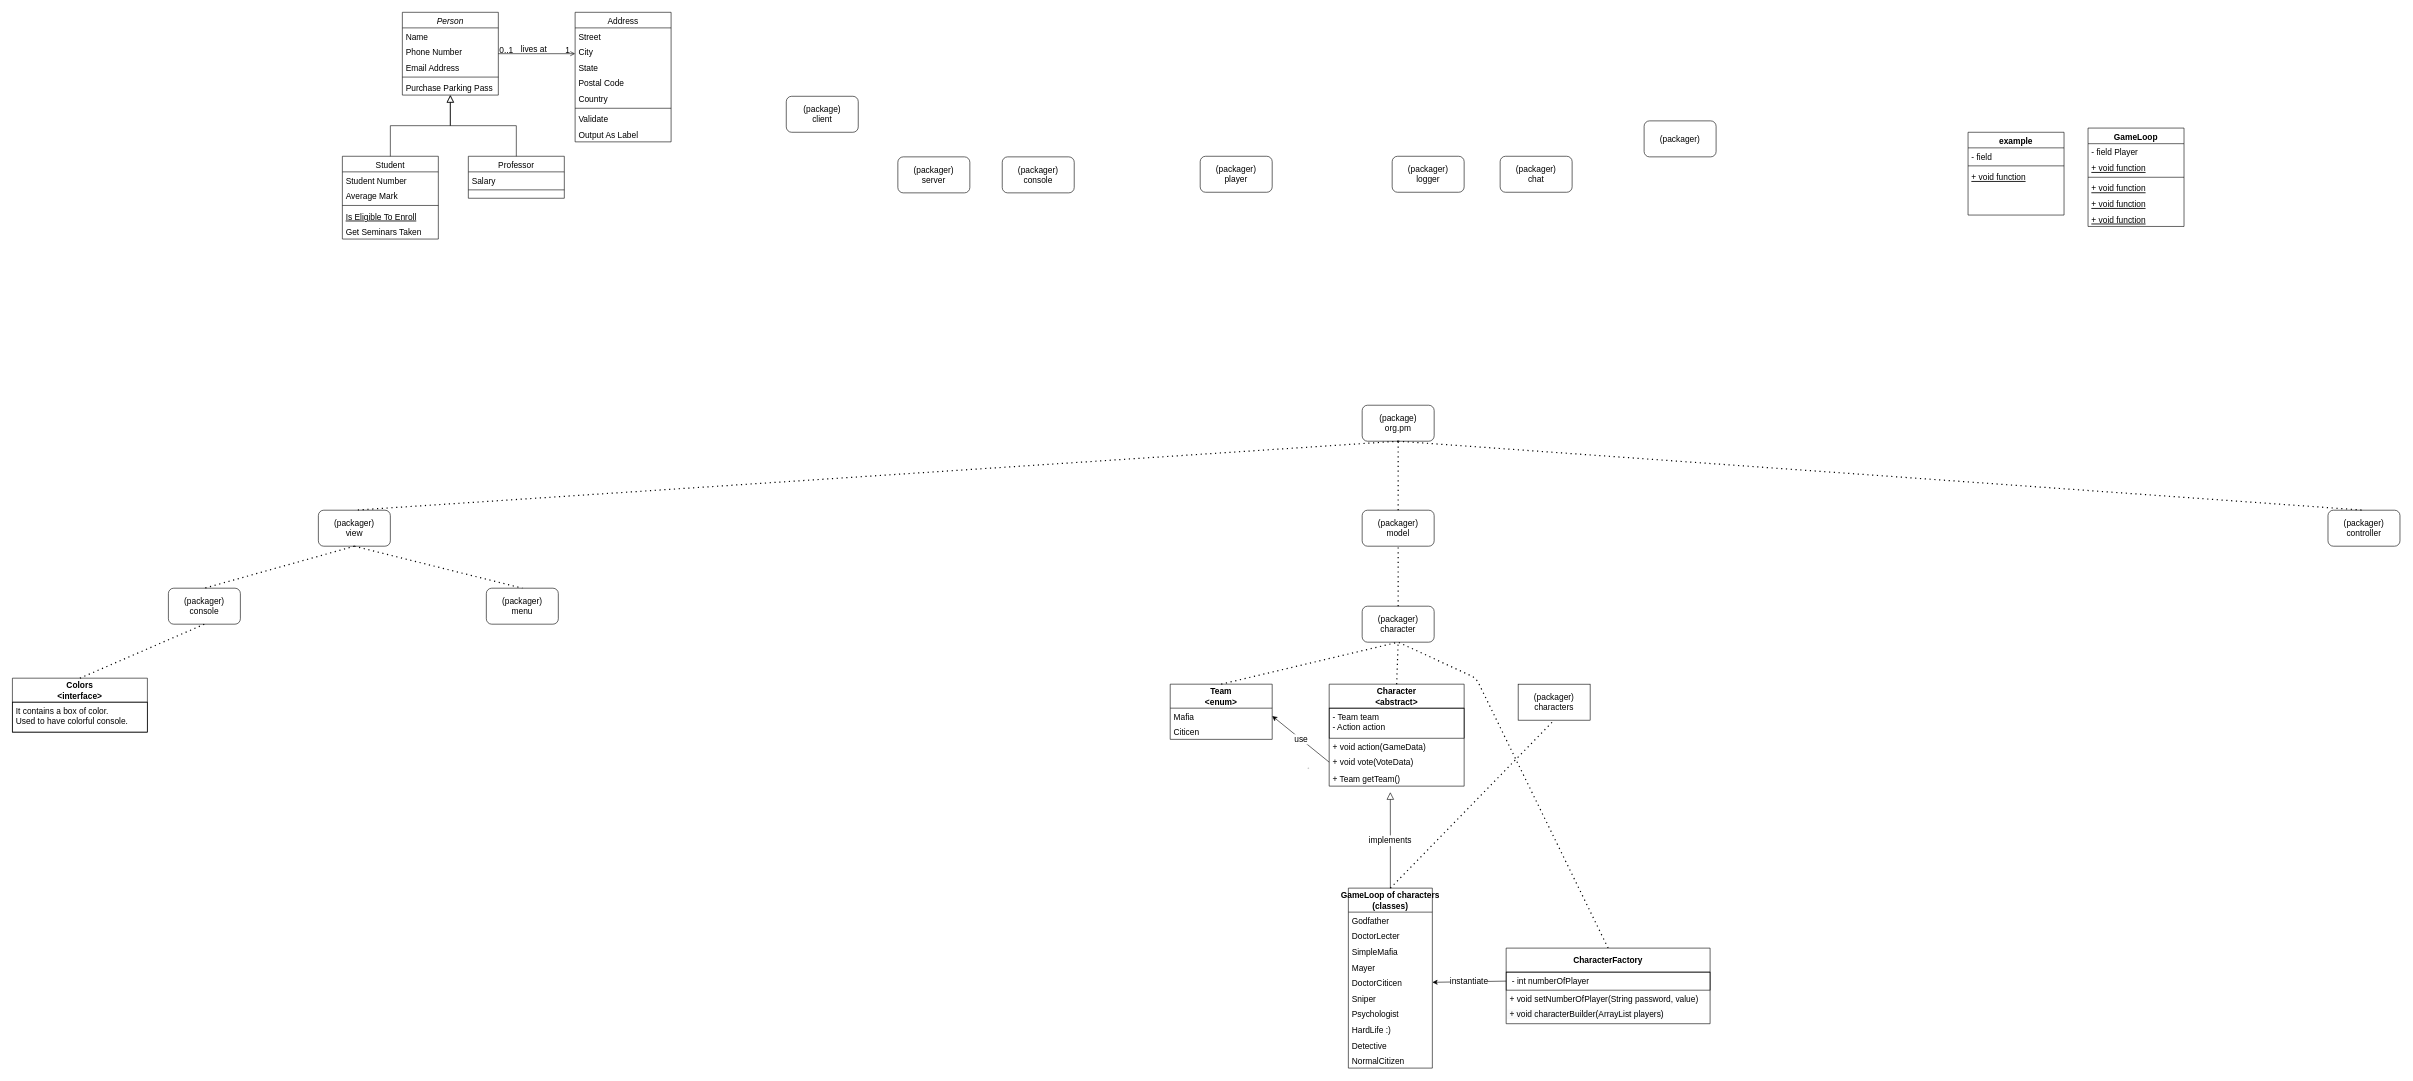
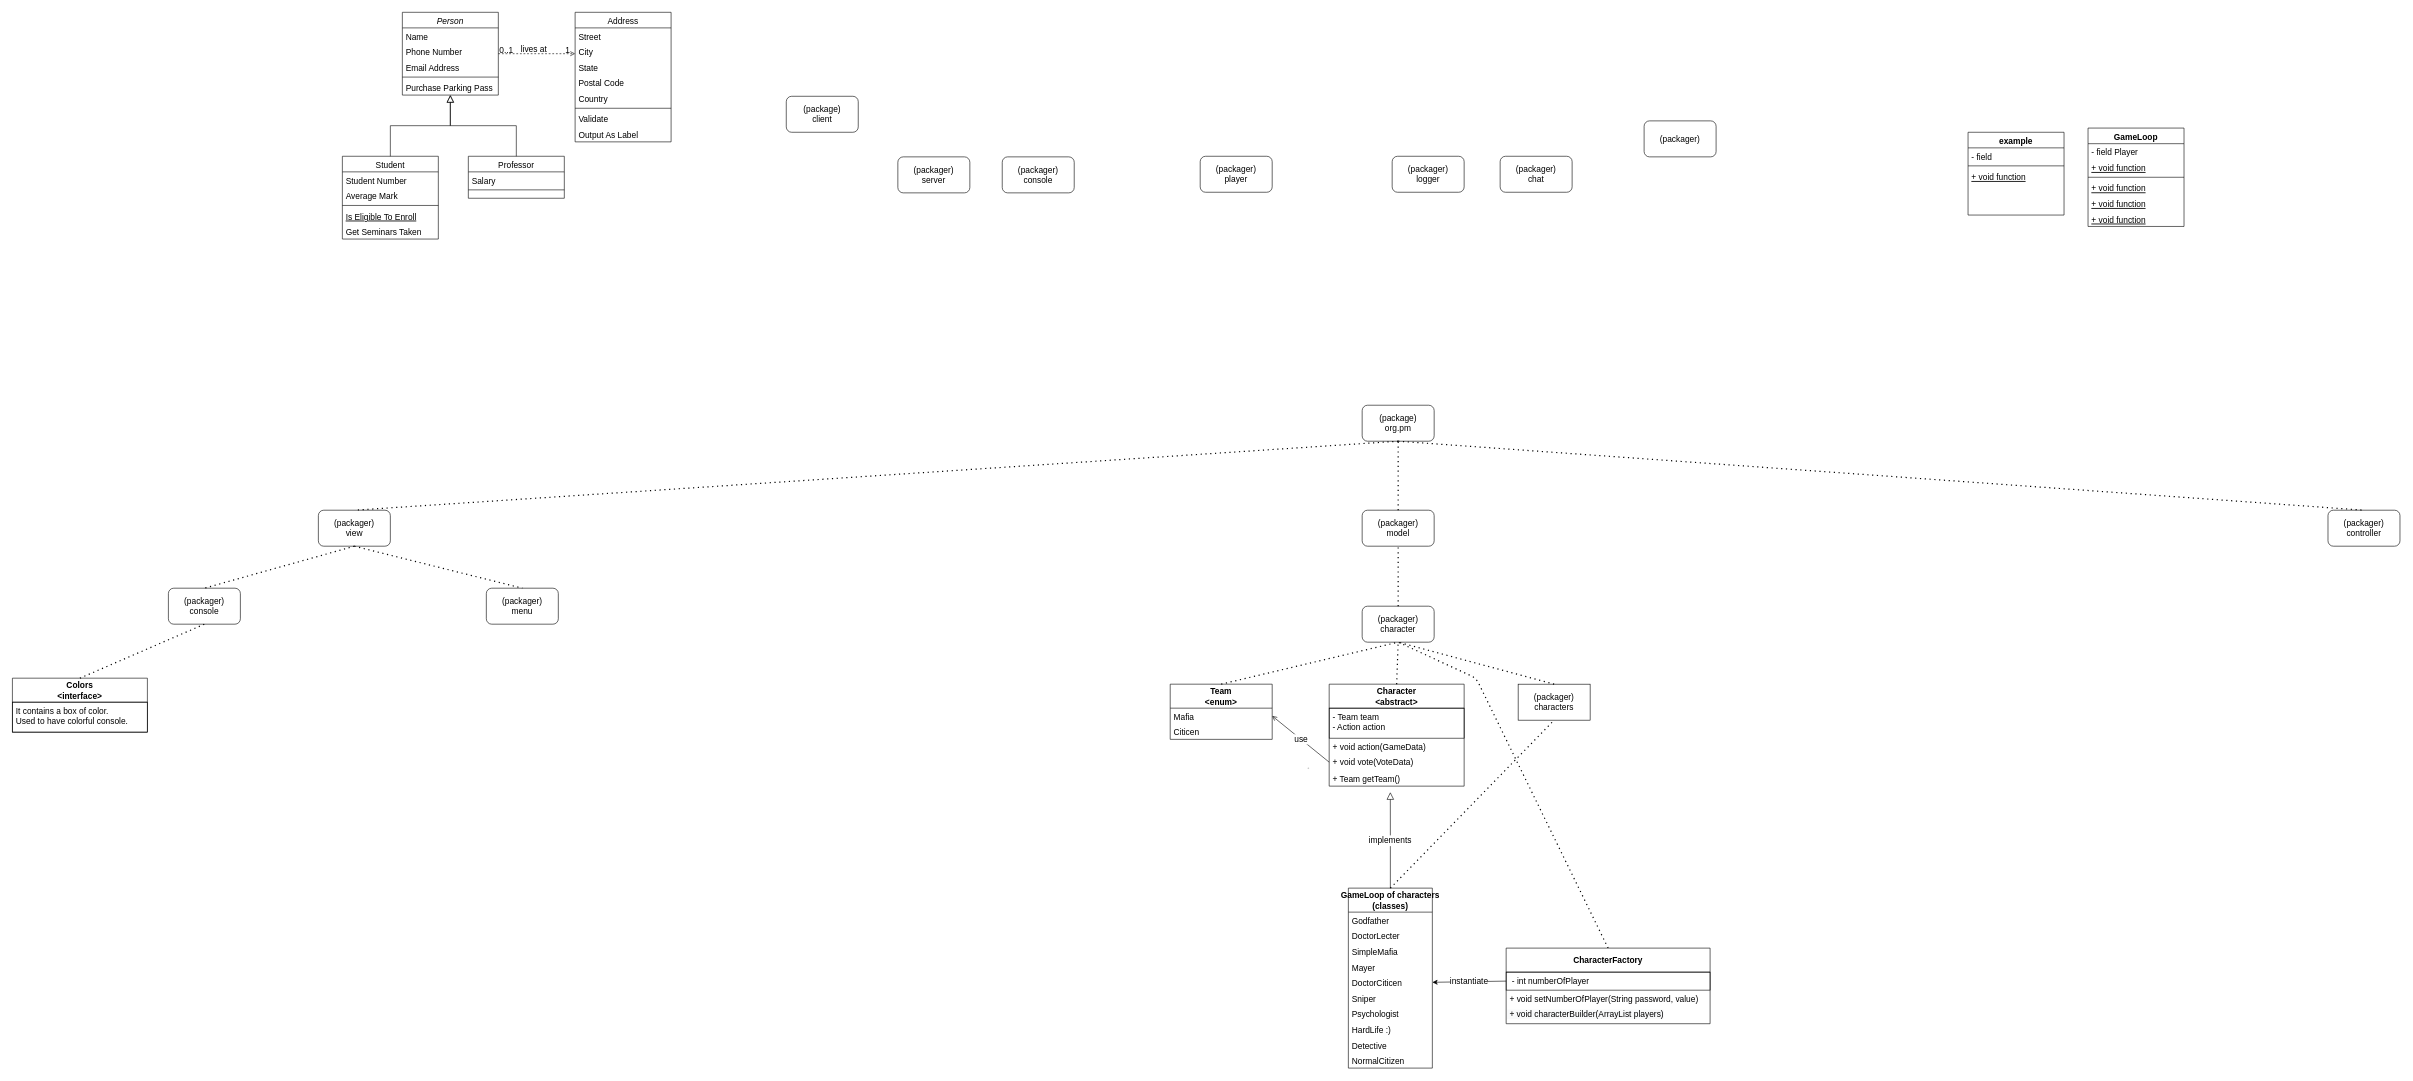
- <mxCell id="66" value="" style="endArrow=open;shadow=0;strokeWidth=1;rounded=0;endFill=1;edgeStyle=elbowEdgeStyle;elbow=vertical;fontSize=14;" edge="1" parent="1" source="40" target="57"><mxGeometry x="0.5" y="41" relative="1" as="geometry"><mxPoint x="830" y="92" as="sourcePoint" /><mxPoint x="990" y="92" as="targetPoint" /><mxPoint x="-40" y="32" as="offset" /></mxGeometry></mxCell>
+ <mxCell id="66" value="" style="endArrow=open;shadow=0;strokeWidth=1;rounded=0;endFill=1;edgeStyle=elbowEdgeStyle;elbow=vertical;fontSize=14;dashed=1;" edge="1" parent="1" source="40" target="57"><mxGeometry x="0.5" y="41" relative="1" as="geometry"><mxPoint x="830" y="92" as="sourcePoint" /><mxPoint x="990" y="92" as="targetPoint" /><mxPoint x="-40" y="32" as="offset" /></mxGeometry></mxCell>
+ <mxCell id="87" value="" style="endArrow=none;dashed=1;html=1;dashPattern=1 3;strokeWidth=2;fontSize=14;exitX=0.5;exitY=0;exitDx=0;exitDy=0;entryX=0.5;entryY=1;entryDx=0;entryDy=0;" edge="1" parent="1" source="85" target="8"><mxGeometry width="50" height="50" relative="1" as="geometry"><mxPoint x="2490" y="1380" as="sourcePoint" /><mxPoint x="2540" y="1330" as="targetPoint" /></mxGeometry></mxCell>
- <mxCell id="38" value="use" style="endArrow=classic;html=1;fontSize=14;exitX=0;exitY=0.5;exitDx=0;exitDy=0;entryX=1;entryY=0.5;entryDx=0;entryDy=0;" parent="1" source="14" target="35" edge="1"><mxGeometry width="50" height="50" relative="1" as="geometry"><mxPoint x="2210" y="1300" as="sourcePoint" /><mxPoint x="2260" y="1250" as="targetPoint" /></mxGeometry></mxCell>
+ <mxCell id="38" value="use" style="endArrow=open;html=1;fontSize=14;exitX=0;exitY=0.5;exitDx=0;exitDy=0;entryX=1;entryY=0.5;entryDx=0;entryDy=0;" parent="1" source="14" target="35" edge="1"><mxGeometry width="50" height="50" relative="1" as="geometry"><mxPoint x="2210" y="1300" as="sourcePoint" /><mxPoint x="2260" y="1250" as="targetPoint" /></mxGeometry></mxCell>
